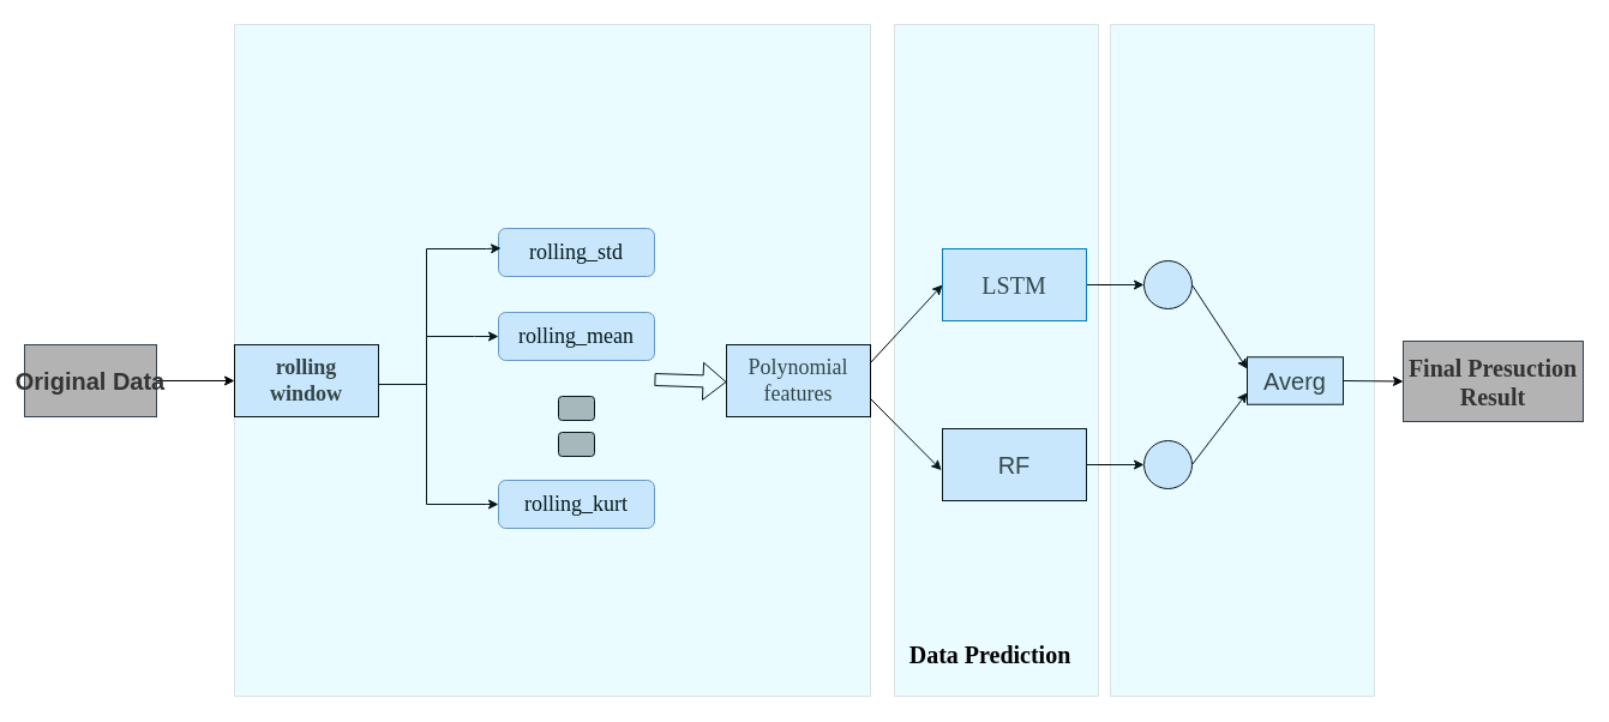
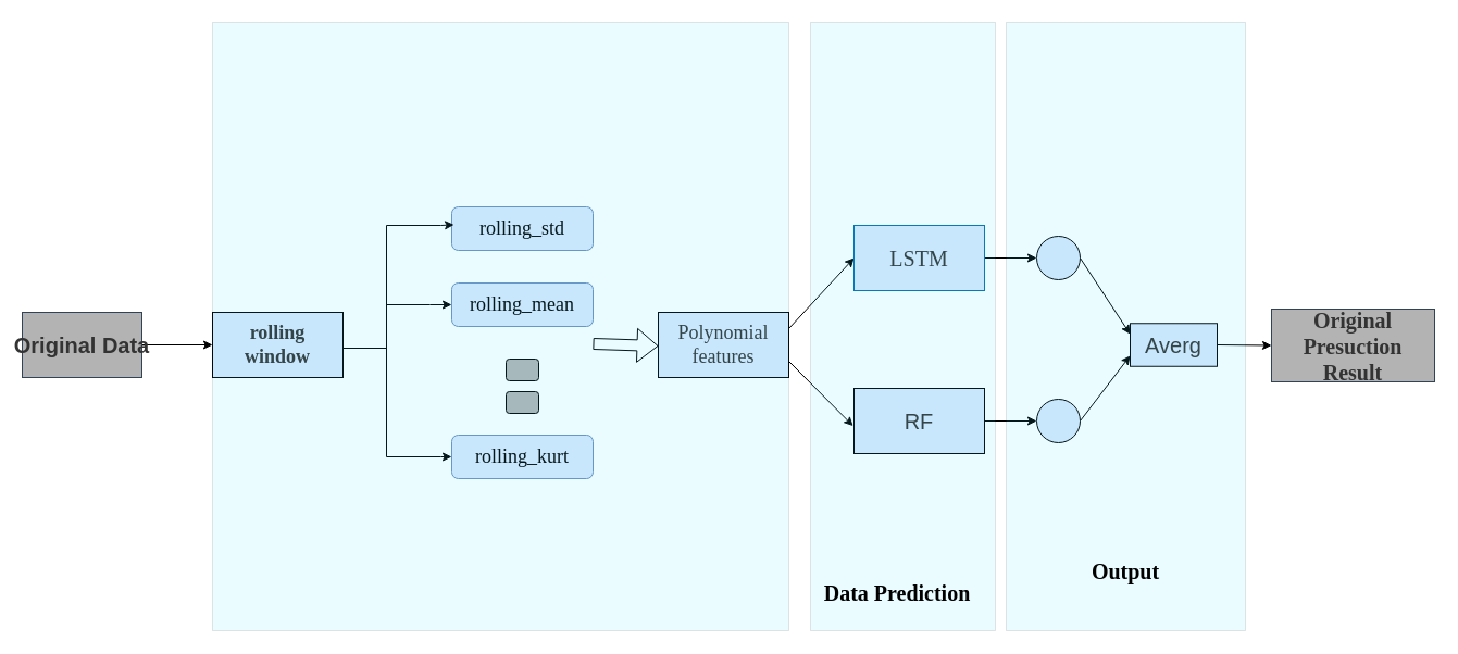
- <mxCell id="16" value="&lt;font style=&quot;font-size: 20px;&quot; face=&quot;Times New Roman&quot; color=&quot;#333333&quot;&gt;&lt;b style=&quot;&quot;&gt;Final Presuction&lt;/b&gt;&lt;/font&gt;&lt;div style=&quot;color: rgb(0, 0, 0); font-size: 20px;&quot;&gt;&lt;font style=&quot;font-size: 20px;&quot; face=&quot;Times New Roman&quot; color=&quot;#333333&quot;&gt;&lt;b style=&quot;&quot;&gt;Result&lt;/b&gt;&lt;/font&gt;&lt;/div&gt;" style="rounded=0;whiteSpace=wrap;html=1;fillColor=#B3B3B3;strokeColor=#314354;fontColor=#ffffff;" vertex="1" parent="1"><mxGeometry x="1169" y="284" width="150" height="67" as="geometry" /></mxCell>
+ <mxCell id="16" value="&lt;font style=&quot;font-size: 20px;&quot; face=&quot;Times New Roman&quot; color=&quot;#333333&quot;&gt;&lt;b style=&quot;&quot;&gt;Original Presuction&lt;/b&gt;&lt;/font&gt;&lt;div style=&quot;color: rgb(0, 0, 0); font-size: 20px;&quot;&gt;&lt;font style=&quot;font-size: 20px;&quot; face=&quot;Times New Roman&quot; color=&quot;#333333&quot;&gt;&lt;b style=&quot;&quot;&gt;Result&lt;/b&gt;&lt;/font&gt;&lt;/div&gt;" style="rounded=0;whiteSpace=wrap;html=1;fillColor=#B3B3B3;strokeColor=#314354;fontColor=#ffffff;" vertex="1" parent="1"><mxGeometry x="1169" y="284" width="150" height="67" as="geometry" /></mxCell>
+ <mxCell id="35" value="&lt;font style=&quot;font-size: 20px;&quot; face=&quot;Times New Roman&quot;&gt;&lt;b&gt;Output&lt;/b&gt;&lt;/font&gt;" style="text;strokeColor=none;align=center;fillColor=none;html=1;verticalAlign=middle;whiteSpace=wrap;rounded=0;" vertex="1" parent="1"><mxGeometry x="965" y="510" width="140" height="30" as="geometry" /></mxCell>
